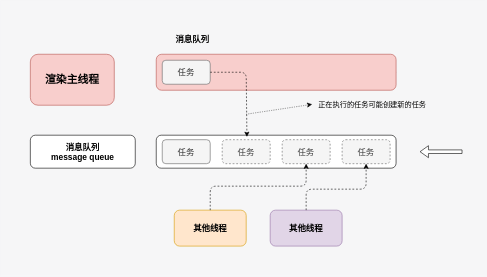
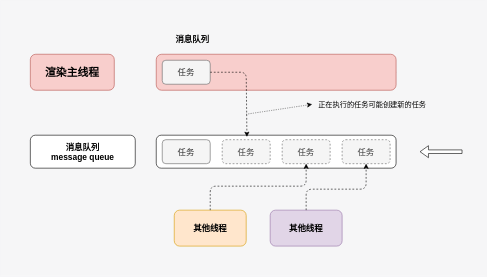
- <mxCell id="2" value="&lt;b&gt;&lt;font style=&quot;font-size: 18px;&quot;&gt;渲染主线程&lt;/font&gt;&lt;/b&gt;" style="rounded=1;whiteSpace=wrap;html=1;fillColor=#f8cecc;strokeColor=#b85450;" vertex="1" parent="1"><mxGeometry x="50" y="90" width="140" height="85" as="geometry" /></mxCell>
+ <mxCell id="2" value="&lt;b&gt;&lt;font style=&quot;font-size: 18px;&quot;&gt;渲染主线程&lt;/font&gt;&lt;/b&gt;" style="rounded=1;whiteSpace=wrap;html=1;fillColor=#f8cecc;strokeColor=#b85450;" vertex="1" parent="1"><mxGeometry x="50" y="90" width="140" height="60" as="geometry" /></mxCell>
